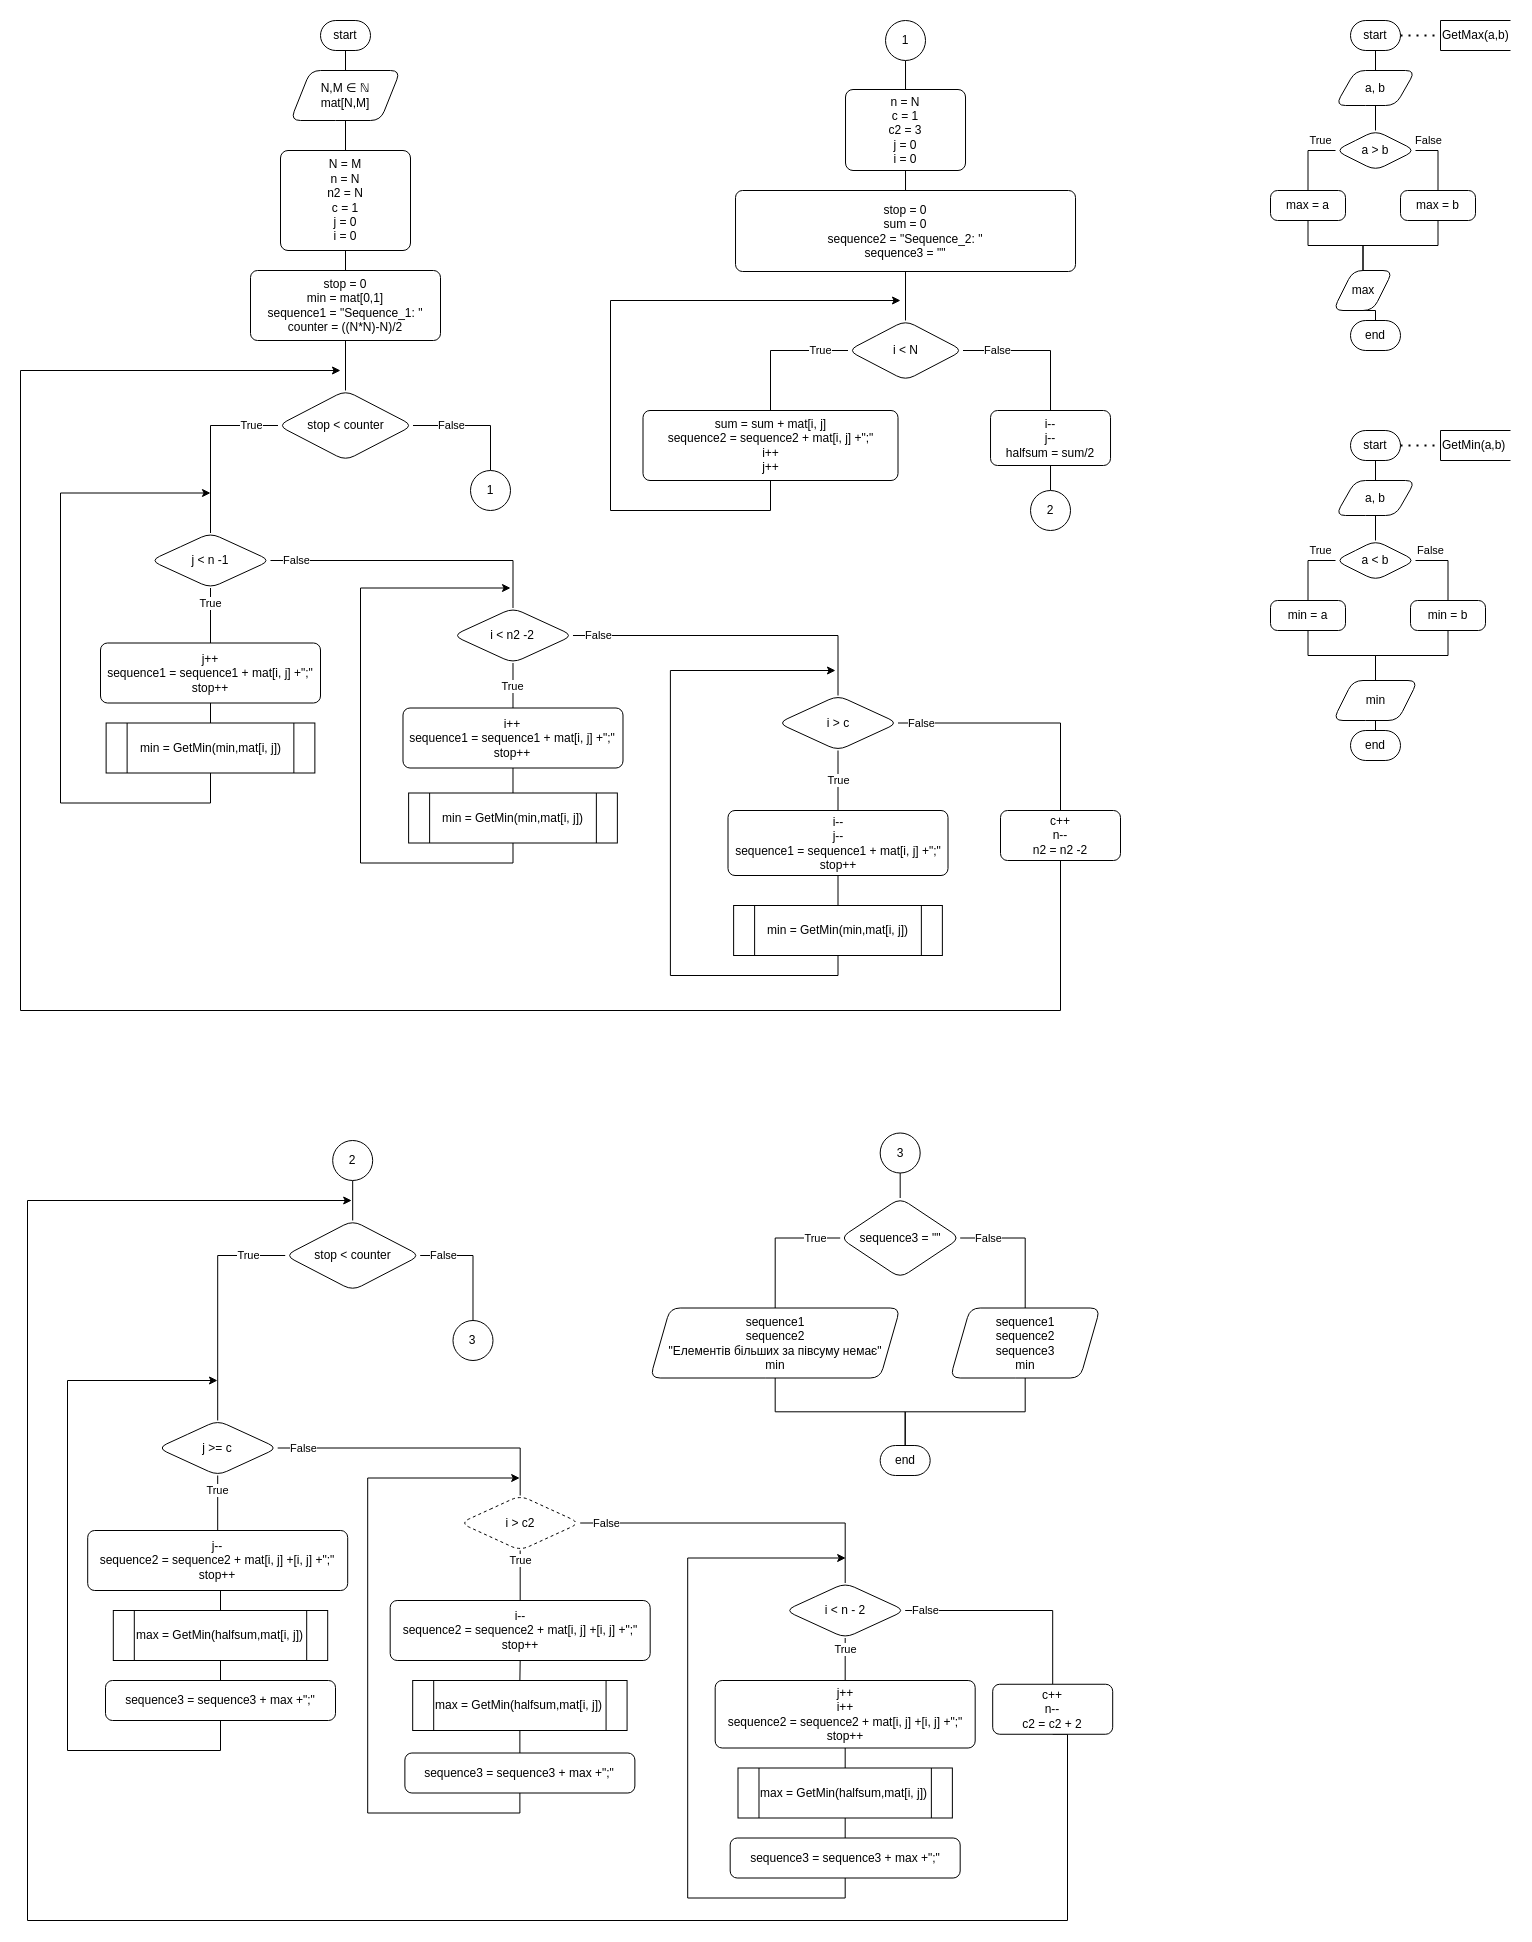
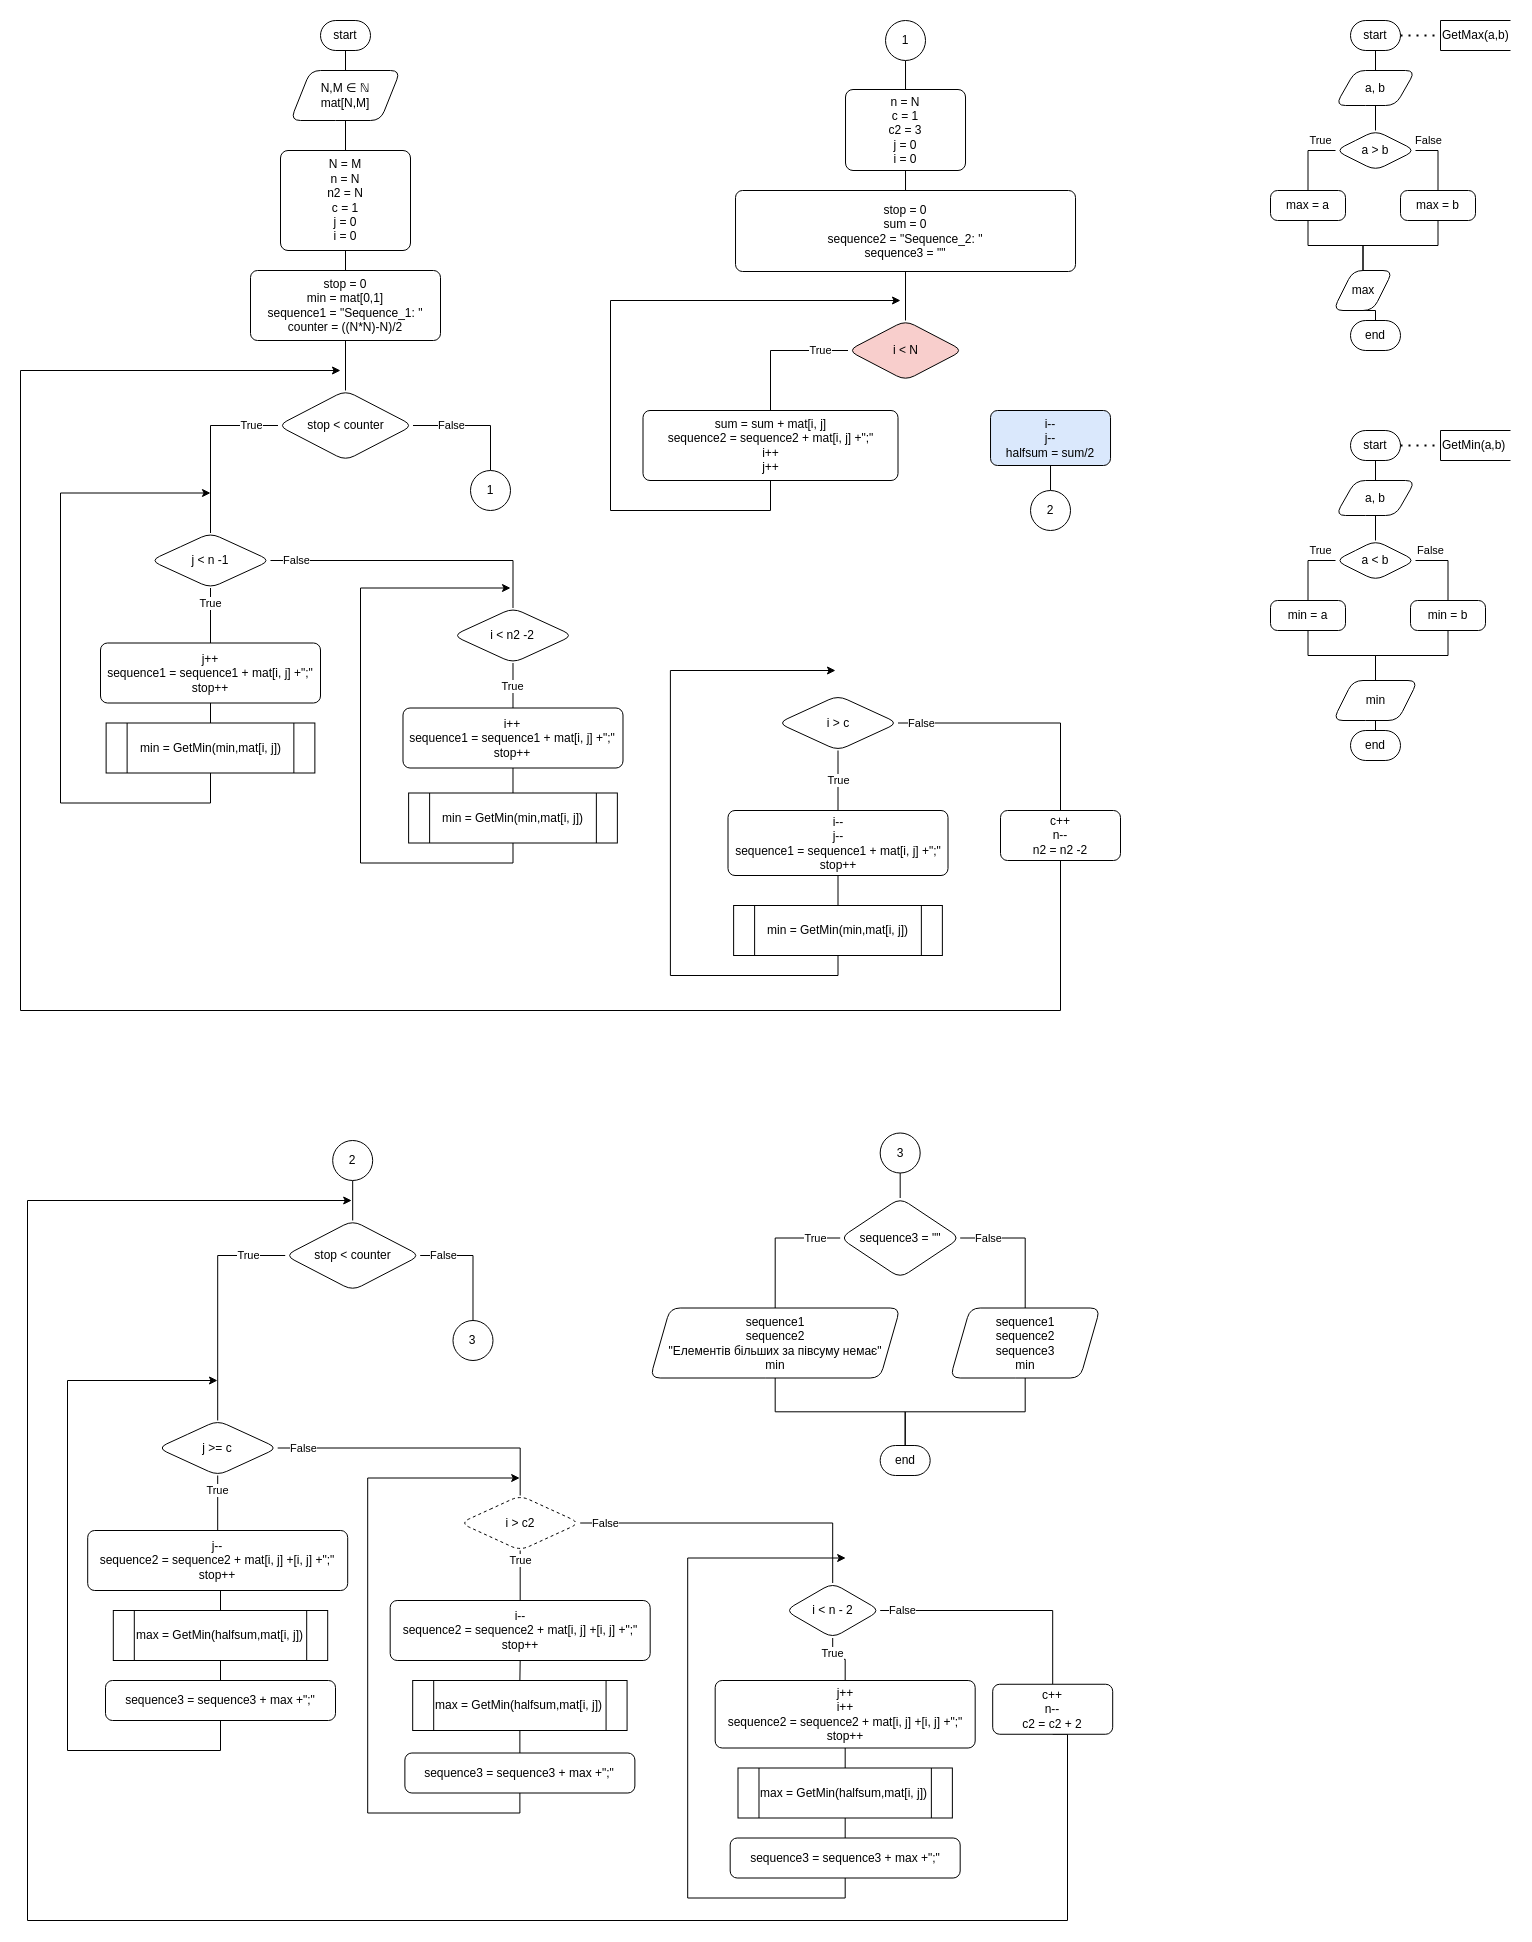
- <mxCell id="96" value="i &amp;lt; N" style="rhombus;whiteSpace=wrap;html=1;rounded=1;" vertex="1" parent="1"><mxGeometry x="847.51" y="320" width="115" height="60" as="geometry" /></mxCell>
+ <mxCell id="96" value="i &amp;lt; N" style="rhombus;whiteSpace=wrap;html=1;rounded=1;fillColor=#f8cecc;" vertex="1" parent="1"><mxGeometry x="847.51" y="320" width="115" height="60" as="geometry" /></mxCell>
- <mxCell id="95" value="False" style="edgeStyle=orthogonalEdgeStyle;rounded=0;orthogonalLoop=1;jettySize=auto;html=1;exitX=1;exitY=0.5;exitDx=0;exitDy=0;entryX=0.5;entryY=0;entryDx=0;entryDy=0;endArrow=none;endFill=0;" edge="1" parent="1" source="96" target="100"><mxGeometry x="-0.538" relative="1" as="geometry"><mxPoint as="offset" /></mxGeometry></mxCell>
- <mxCell id="100" value="i--&lt;br&gt;j--&lt;br&gt;halfsum = sum/2" style="rounded=1;whiteSpace=wrap;html=1;absoluteArcSize=1;arcSize=14;strokeWidth=1;" vertex="1" parent="1"><mxGeometry x="990.02" y="410" width="120" height="55" as="geometry" /></mxCell>
+ <mxCell id="100" value="i--&lt;br&gt;j--&lt;br&gt;halfsum = sum/2" style="rounded=1;whiteSpace=wrap;html=1;absoluteArcSize=1;arcSize=14;strokeWidth=1;fillColor=#dae8fc;" vertex="1" parent="1"><mxGeometry x="990.02" y="410" width="120" height="55" as="geometry" /></mxCell>
- <mxCell id="53" value="False" style="edgeStyle=orthogonalEdgeStyle;rounded=0;orthogonalLoop=1;jettySize=auto;html=1;exitX=1;exitY=0.5;exitDx=0;exitDy=0;endArrow=none;endFill=0;" parent="1" source="54" target="61" edge="1"><mxGeometry x="-0.839" relative="1" as="geometry"><mxPoint as="offset" /></mxGeometry></mxCell>
- <mxCell id="85" value="i &amp;lt; n - 2" style="rhombus;whiteSpace=wrap;html=1;rounded=1;shadow=0;sketch=0;strokeWidth=1;gradientColor=none;" vertex="1" parent="1"><mxGeometry x="784.69" y="1582.5" width="120" height="55" as="geometry" /></mxCell>
+ <mxCell id="85" value="i &amp;lt; n - 2" style="rhombus;whiteSpace=wrap;html=1;rounded=1;shadow=0;sketch=0;strokeWidth=1;gradientColor=none;" vertex="1" parent="1"><mxGeometry x="784.69" y="1582.5" width="95" height="55" as="geometry" /></mxCell>
